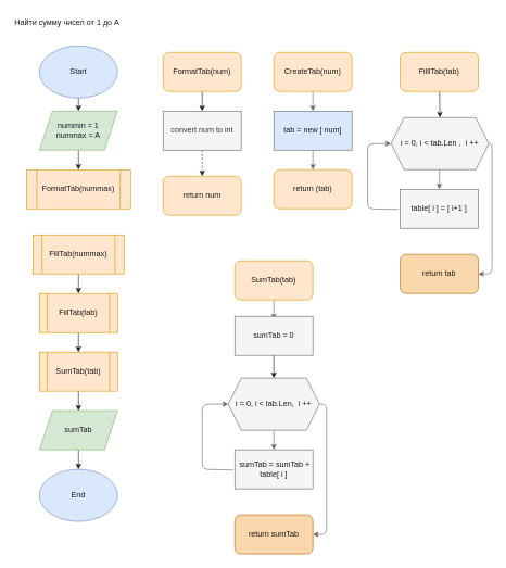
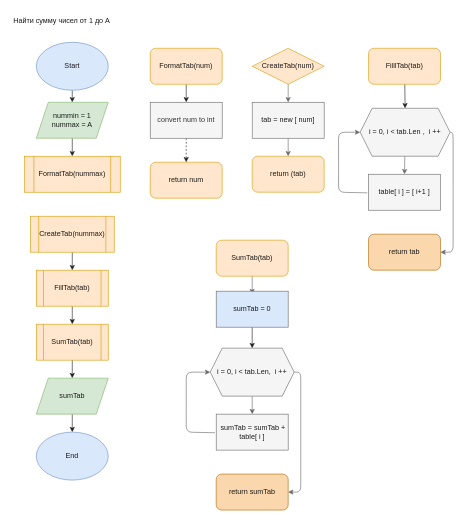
- <mxCell id="22" value="&lt;font color=&quot;#1a1a1a&quot;&gt;CreateTab(num)&lt;/font&gt;" style="rounded=1;whiteSpace=wrap;html=1;fillColor=#ffe6cc;strokeColor=#d79b00;" vertex="1" parent="1"><mxGeometry x="420" y="80" width="120" height="60" as="geometry" /></mxCell>
+ <mxCell id="22" value="&lt;font color=&quot;#1a1a1a&quot;&gt;CreateTab(num)&lt;/font&gt;" style="rhombus;whiteSpace=wrap;html=1;fillColor=#ffe6cc;strokeColor=#d79b00;" vertex="1" parent="1"><mxGeometry x="420" y="80" width="120" height="60" as="geometry" /></mxCell>
- <mxCell id="24" value="tab = new [ num]" style="rounded=0;whiteSpace=wrap;html=1;fillColor=#dae8fc;fontColor=#1A1A1A;strokeColor=#666666;" vertex="1" parent="1"><mxGeometry x="420" y="170" width="120" height="60" as="geometry" /></mxCell>
+ <mxCell id="24" value="tab = new [ num]" style="rounded=0;whiteSpace=wrap;html=1;fillColor=#f5f5f5;fontColor=#1A1A1A;strokeColor=#666666;" vertex="1" parent="1"><mxGeometry x="420" y="170" width="120" height="60" as="geometry" /></mxCell>
- <mxCell id="13" value="&lt;font color=&quot;#1a1a1a&quot;&gt;FillTab(nummax)&lt;/font&gt;" style="shape=process;whiteSpace=wrap;html=1;backgroundOutline=1;fillColor=#ffe6cc;strokeColor=#d79b00;" vertex="1" parent="1"><mxGeometry x="50" y="360" width="140" height="60" as="geometry" /></mxCell>
+ <mxCell id="13" value="&lt;font color=&quot;#1a1a1a&quot;&gt;CreateTab(nummax)&lt;/font&gt;" style="shape=process;whiteSpace=wrap;html=1;backgroundOutline=1;fillColor=#ffe6cc;strokeColor=#d79b00;" vertex="1" parent="1"><mxGeometry x="50" y="360" width="140" height="60" as="geometry" /></mxCell>
- <mxCell id="43" value="sumTab = 0" style="rounded=0;whiteSpace=wrap;html=1;fontColor=#1A1A1A;fillColor=#f5f5f5;strokeColor=#666666;" vertex="1" parent="1"><mxGeometry x="360" y="485" width="120" height="60" as="geometry" /></mxCell>
+ <mxCell id="43" value="sumTab = 0" style="rounded=0;whiteSpace=wrap;html=1;fontColor=#1A1A1A;fillColor=#dae8fc;strokeColor=#666666;" vertex="1" parent="1"><mxGeometry x="360" y="485" width="120" height="60" as="geometry" /></mxCell>
